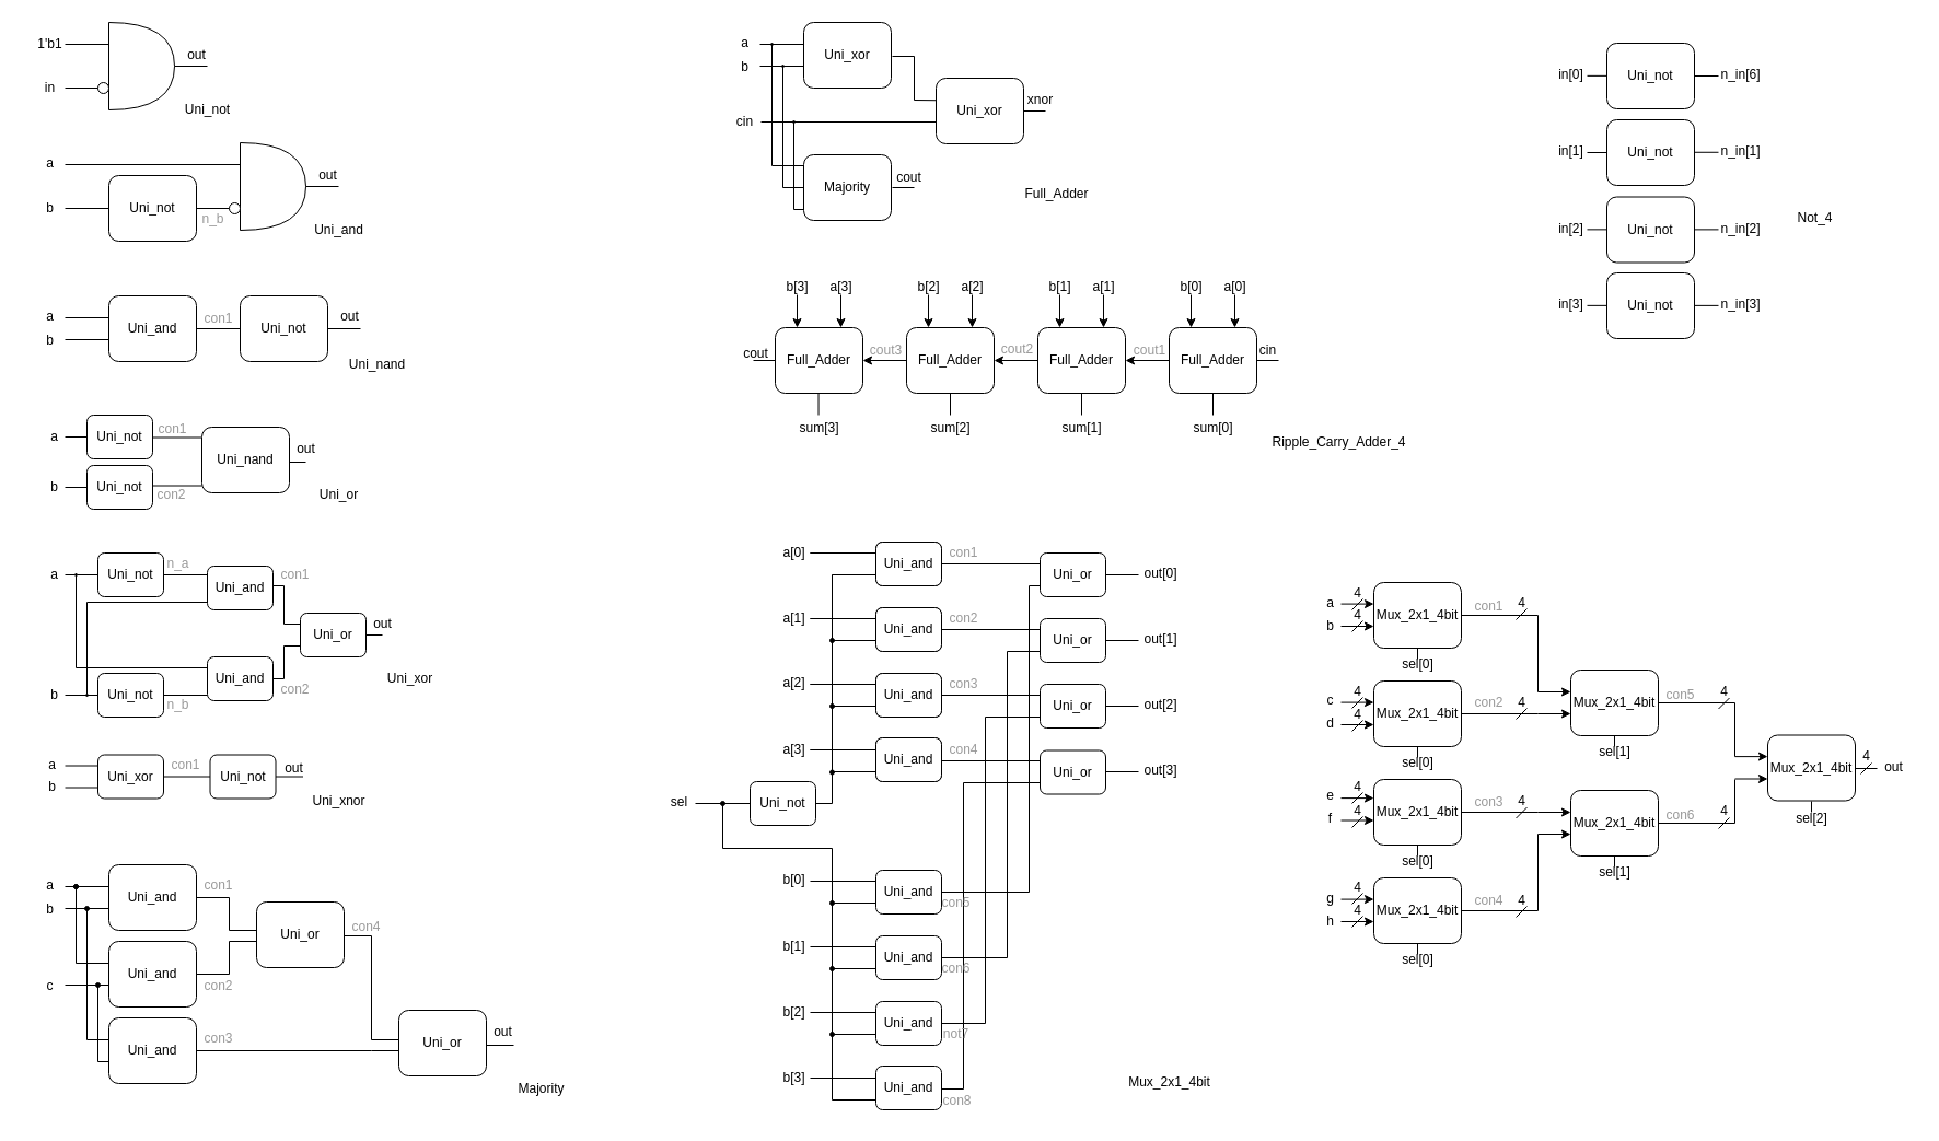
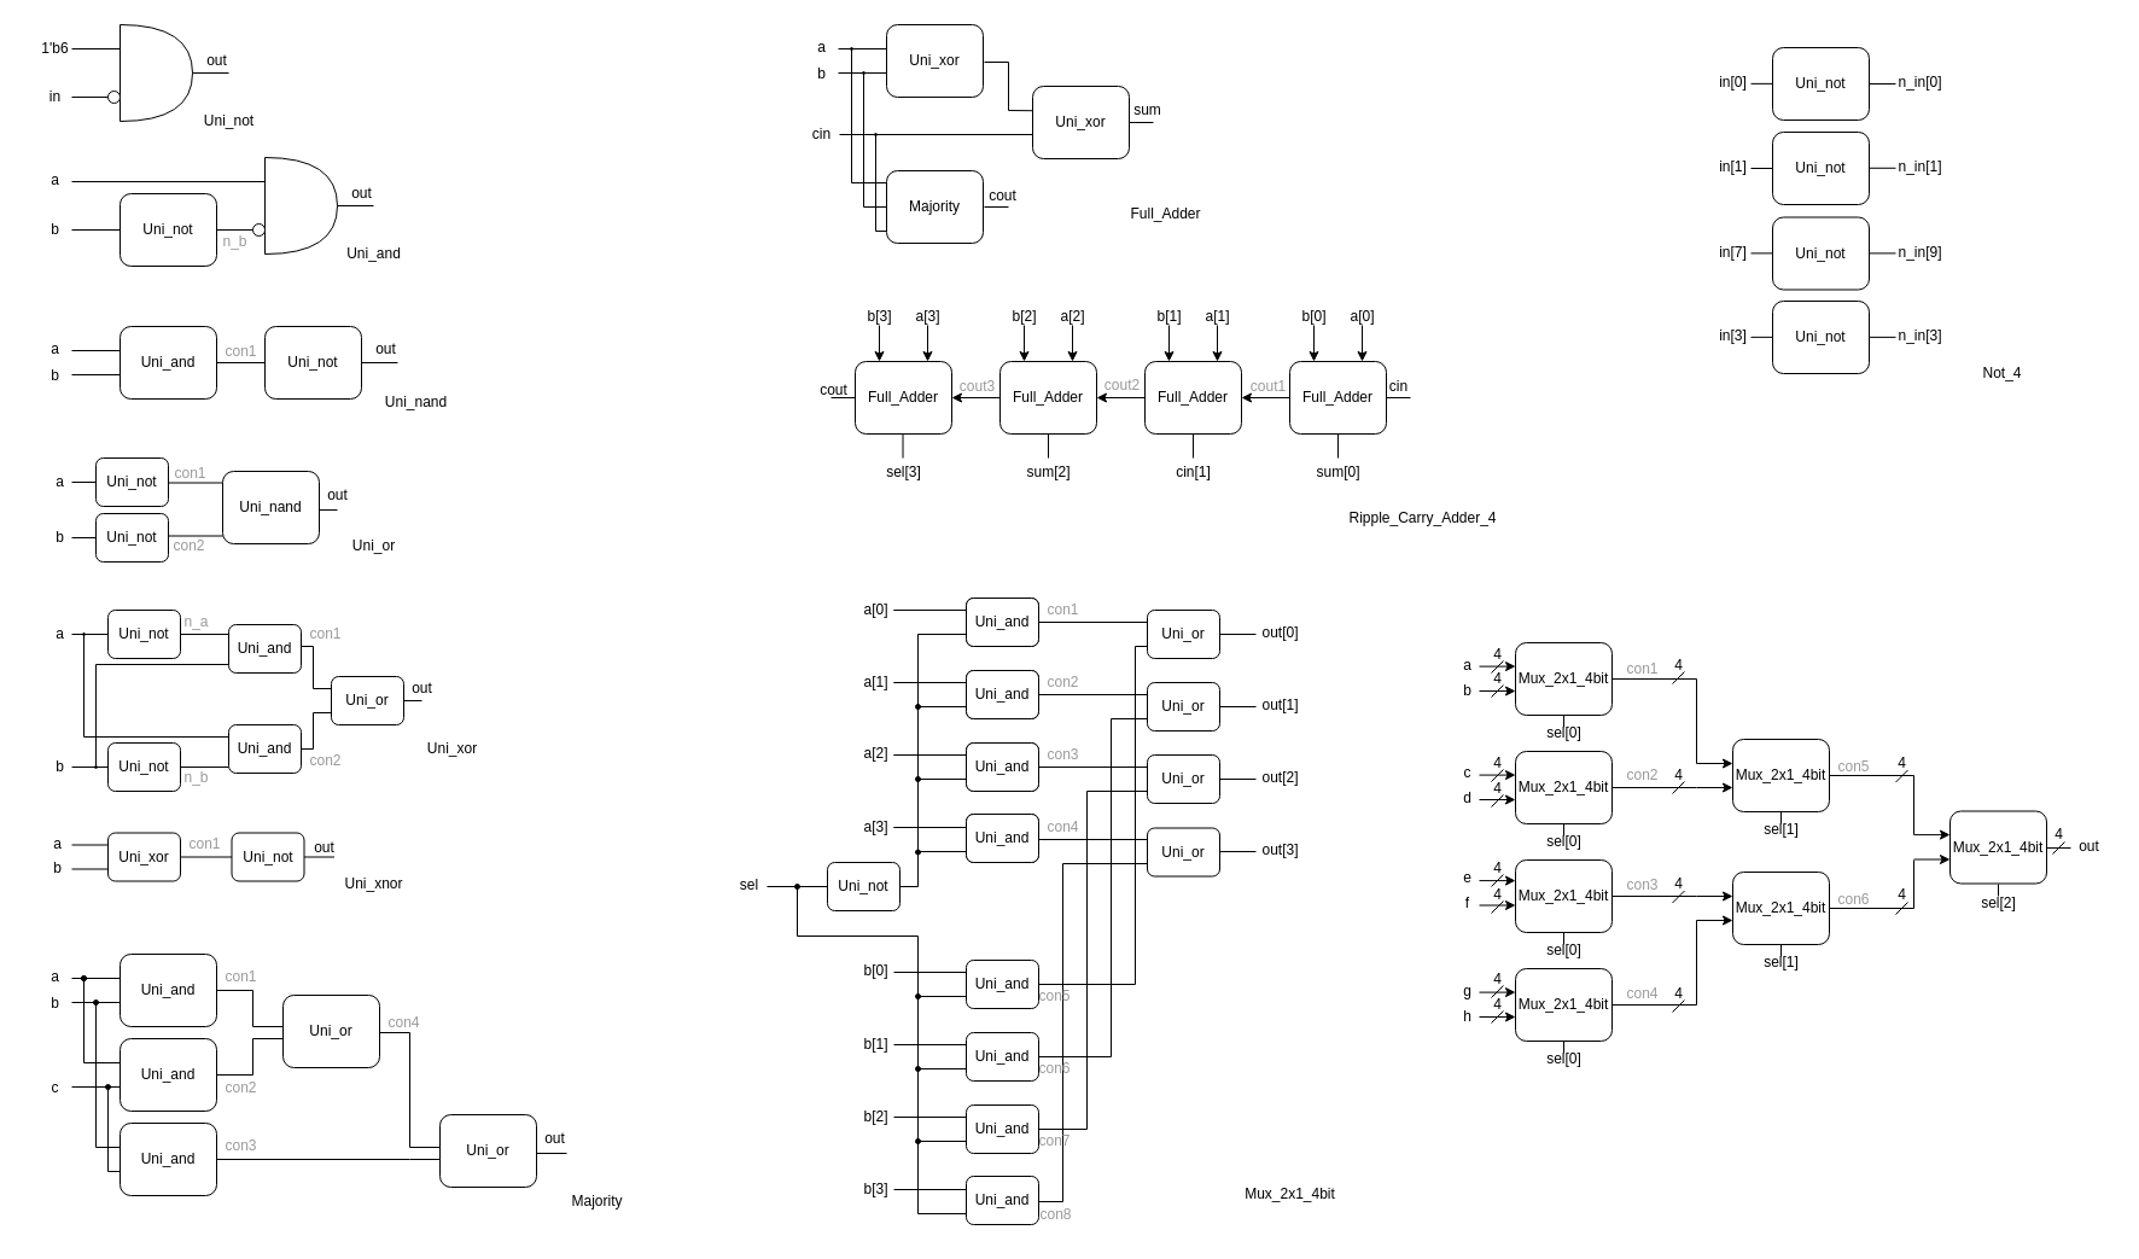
- <mxCell id="15" value="1'b1" style="text;html=1;align=center;verticalAlign=middle;resizable=0;points=[];autosize=1;strokeColor=none;fillColor=none;" vertex="1" parent="1"><mxGeometry x="20" y="25" width="50" height="30" as="geometry" /></mxCell>
+ <mxCell id="15" value="1'b6" style="text;html=1;align=center;verticalAlign=middle;resizable=0;points=[];autosize=1;strokeColor=none;fillColor=none;" vertex="1" parent="1"><mxGeometry x="20" y="25" width="50" height="30" as="geometry" /></mxCell>
- <mxCell id="220" value="n_in[6]" style="text;html=1;align=center;verticalAlign=middle;resizable=0;points=[];autosize=1;strokeColor=none;fillColor=none;" vertex="1" parent="1"><mxGeometry x="1560" y="53" width="60" height="30" as="geometry" /></mxCell>
+ <mxCell id="220" value="n_in[0]" style="text;html=1;align=center;verticalAlign=middle;resizable=0;points=[];autosize=1;strokeColor=none;fillColor=none;" vertex="1" parent="1"><mxGeometry x="1560" y="53" width="60" height="30" as="geometry" /></mxCell>
- <mxCell id="163" value="xnor" style="text;html=1;align=center;verticalAlign=middle;resizable=0;points=[];autosize=1;strokeColor=none;fillColor=none;" vertex="1" parent="1"><mxGeometry x="925" y="76" width="50" height="30" as="geometry" /></mxCell>
+ <mxCell id="163" value="sum" style="text;html=1;align=center;verticalAlign=middle;resizable=0;points=[];autosize=1;strokeColor=none;fillColor=none;" vertex="1" parent="1"><mxGeometry x="925" y="76" width="50" height="30" as="geometry" /></mxCell>
- <mxCell id="224" value="Not_4" style="text;html=1;align=center;verticalAlign=middle;resizable=0;points=[];autosize=1;strokeColor=none;fillColor=none;" vertex="1" parent="1"><mxGeometry x="1628" y="183.5" width="60" height="30" as="geometry" /></mxCell>
+ <mxCell id="224" value="Not_4" style="text;html=1;align=center;verticalAlign=middle;resizable=0;points=[];autosize=1;strokeColor=none;fillColor=none;" vertex="1" parent="1"><mxGeometry x="1628" y="293.5" width="60" height="30" as="geometry" /></mxCell>
- <mxCell id="218" value="in[2]" style="text;html=1;align=center;verticalAlign=middle;resizable=0;points=[];autosize=1;strokeColor=none;fillColor=none;" vertex="1" parent="1"><mxGeometry x="1410" y="193.5" width="50" height="30" as="geometry" /></mxCell>
+ <mxCell id="218" value="in[7]" style="text;html=1;align=center;verticalAlign=middle;resizable=0;points=[];autosize=1;strokeColor=none;fillColor=none;" vertex="1" parent="1"><mxGeometry x="1410" y="193.5" width="50" height="30" as="geometry" /></mxCell>
- <mxCell id="222" value="n_in[2]" style="text;html=1;align=center;verticalAlign=middle;resizable=0;points=[];autosize=1;strokeColor=none;fillColor=none;" vertex="1" parent="1"><mxGeometry x="1560" y="193.5" width="60" height="30" as="geometry" /></mxCell>
+ <mxCell id="222" value="n_in[9]" style="text;html=1;align=center;verticalAlign=middle;resizable=0;points=[];autosize=1;strokeColor=none;fillColor=none;" vertex="1" parent="1"><mxGeometry x="1560" y="193.5" width="60" height="30" as="geometry" /></mxCell>
- <mxCell id="193" value="sum[3]" style="text;html=1;align=center;verticalAlign=middle;resizable=0;points=[];autosize=1;strokeColor=none;fillColor=none;" vertex="1" parent="1"><mxGeometry x="718" y="376" width="60" height="30" as="geometry" /></mxCell>
+ <mxCell id="193" value="sel[3]" style="text;html=1;align=center;verticalAlign=middle;resizable=0;points=[];autosize=1;strokeColor=none;fillColor=none;" vertex="1" parent="1"><mxGeometry x="718" y="376" width="60" height="30" as="geometry" /></mxCell>
- <mxCell id="191" value="sum[1]" style="text;html=1;align=center;verticalAlign=middle;resizable=0;points=[];autosize=1;strokeColor=none;fillColor=none;" vertex="1" parent="1"><mxGeometry x="958" y="376" width="60" height="30" as="geometry" /></mxCell>
+ <mxCell id="191" value="cin[1]" style="text;html=1;align=center;verticalAlign=middle;resizable=0;points=[];autosize=1;strokeColor=none;fillColor=none;" vertex="1" parent="1"><mxGeometry x="958" y="376" width="60" height="30" as="geometry" /></mxCell>
- <mxCell id="203" value="Ripple_Carry_Adder_4" style="text;html=1;align=center;verticalAlign=middle;resizable=0;points=[];autosize=1;strokeColor=none;fillColor=none;" vertex="1" parent="1"><mxGeometry x="1148" y="389" width="150" height="30" as="geometry" /></mxCell>
+ <mxCell id="203" value="Ripple_Carry_Adder_4" style="text;html=1;align=center;verticalAlign=middle;resizable=0;points=[];autosize=1;strokeColor=none;fillColor=none;" vertex="1" parent="1"><mxGeometry x="1103" y="414" width="150" height="30" as="geometry" /></mxCell>
- <mxCell id="319" value="&lt;font color=&quot;#999999&quot;&gt;not7&lt;/font&gt;" style="text;html=1;align=center;verticalAlign=middle;resizable=0;points=[];autosize=1;strokeColor=none;fillColor=none;" vertex="1" parent="1"><mxGeometry x="848" y="930" width="50" height="30" as="geometry" /></mxCell>
+ <mxCell id="319" value="&lt;font color=&quot;#999999&quot;&gt;con7&lt;/font&gt;" style="text;html=1;align=center;verticalAlign=middle;resizable=0;points=[];autosize=1;strokeColor=none;fillColor=none;" vertex="1" parent="1"><mxGeometry x="848" y="930" width="50" height="30" as="geometry" /></mxCell>
